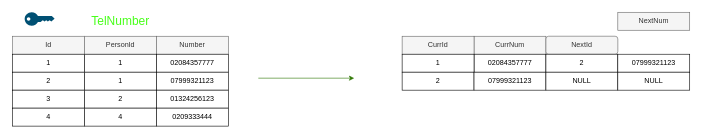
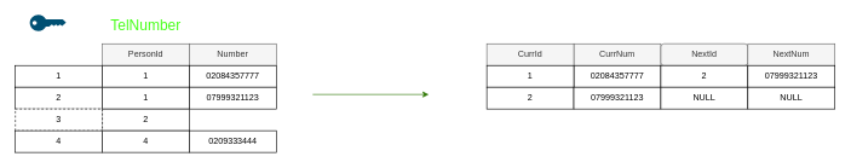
- <mxCell id="25" value="NextNum" style="rounded=0;whiteSpace=wrap;html=1;fillColor=#f5f5f5;strokeColor=#666666;fontColor=#333333;" vertex="1" parent="1"><mxGeometry x="1030" y="20" width="120" height="30" as="geometry" /></mxCell>
+ <mxCell id="25" value="NextNum" style="rounded=0;whiteSpace=wrap;html=1;fillColor=#f5f5f5;strokeColor=#666666;fontColor=#333333;" vertex="1" parent="1"><mxGeometry x="1030" y="60" width="120" height="30" as="geometry" /></mxCell>
- <mxCell id="12" value="Id" style="rounded=0;whiteSpace=wrap;html=1;fillColor=#f5f5f5;strokeColor=#666666;fontColor=#333333;" vertex="1" parent="1"><mxGeometry x="20" y="60" width="120" height="30" as="geometry" /></mxCell>
- <mxCell id="15" value="3" style="rounded=0;whiteSpace=wrap;html=1;" vertex="1" parent="1"><mxGeometry x="20" y="150" width="120" height="30" as="geometry" /></mxCell>
+ <mxCell id="15" value="3" style="rounded=0;whiteSpace=wrap;html=1;dashed=1;" vertex="1" parent="1"><mxGeometry x="20" y="150" width="120" height="30" as="geometry" /></mxCell>
- <mxCell id="9" value="01324256123" style="rounded=0;whiteSpace=wrap;html=1;" vertex="1" parent="1"><mxGeometry x="260" y="150" width="120" height="30" as="geometry" /></mxCell>
